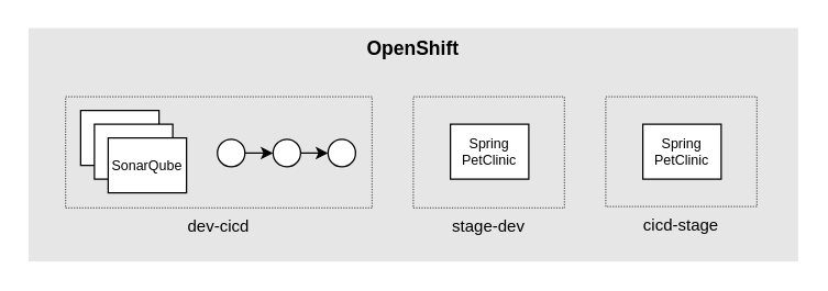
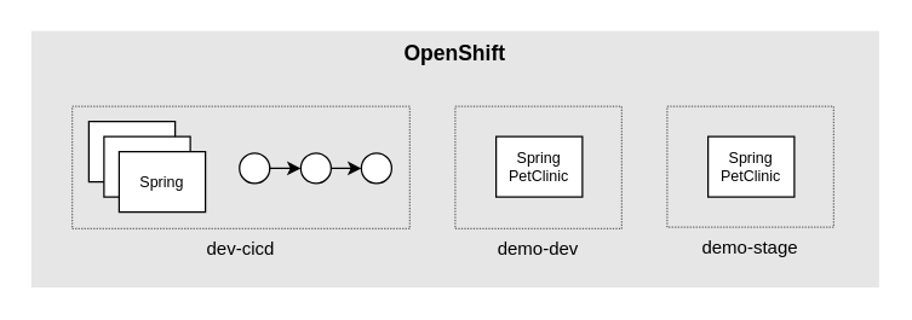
- <mxCell id="10" value="SonarQube" style="rounded=0;whiteSpace=wrap;html=1;strokeColor=#000000;fillColor=#FFFFFF;fontSize=10;" vertex="1" parent="1"><mxGeometry x="78" y="100" width="57" height="40" as="geometry" /></mxCell>
+ <mxCell id="10" value="Spring" style="rounded=0;whiteSpace=wrap;html=1;strokeColor=#000000;fillColor=#FFFFFF;fontSize=10;" vertex="1" parent="1"><mxGeometry x="78" y="100" width="57" height="40" as="geometry" /></mxCell>
- <mxCell id="6" value="cicd-stage" style="rounded=0;whiteSpace=wrap;html=1;fillColor=#E6E6E6;strokeColor=#666666;labelPosition=center;verticalLabelPosition=bottom;align=center;verticalAlign=top;dashed=1;dashPattern=1 1;" vertex="1" parent="1"><mxGeometry x="440" y="70" width="110" height="80" as="geometry" /></mxCell>
+ <mxCell id="6" value="demo-stage" style="rounded=0;whiteSpace=wrap;html=1;fillColor=#E6E6E6;strokeColor=#666666;labelPosition=center;verticalLabelPosition=bottom;align=center;verticalAlign=top;dashed=1;dashPattern=1 1;" vertex="1" parent="1"><mxGeometry x="440" y="70" width="110" height="80" as="geometry" /></mxCell>
- <mxCell id="4" value="stage-dev" style="rounded=0;whiteSpace=wrap;html=1;fillColor=#E6E6E6;strokeColor=#666666;labelPosition=center;verticalLabelPosition=bottom;align=center;verticalAlign=top;dashed=1;dashPattern=1 1;" vertex="1" parent="1"><mxGeometry x="300" y="70" width="110" height="81" as="geometry" /></mxCell>
+ <mxCell id="4" value="demo-dev" style="rounded=0;whiteSpace=wrap;html=1;fillColor=#E6E6E6;strokeColor=#666666;labelPosition=center;verticalLabelPosition=bottom;align=center;verticalAlign=top;dashed=1;dashPattern=1 1;" vertex="1" parent="1"><mxGeometry x="300" y="70" width="110" height="81" as="geometry" /></mxCell>
